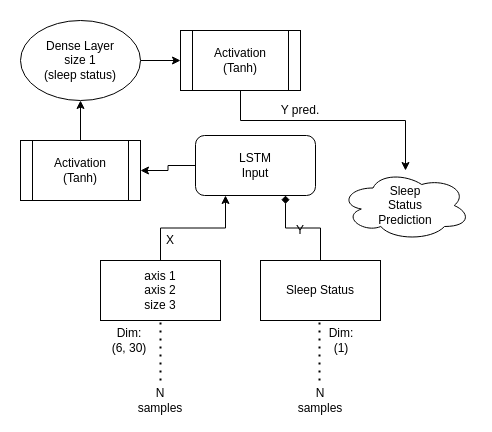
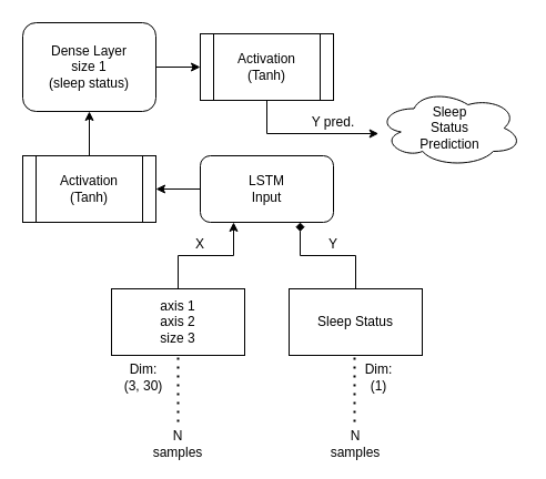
- <mxCell id="17" value="Dense Layer&lt;br&gt;size 1&lt;br&gt;(sleep status)" style="ellipse;whiteSpace=wrap;html=1;" vertex="1" parent="1"><mxGeometry x="20" y="20" width="120" height="80" as="geometry" /></mxCell>
+ <mxCell id="17" value="Dense Layer&lt;br&gt;size 1&lt;br&gt;(sleep status)" style="whiteSpace=wrap;html=1;rounded=1;" vertex="1" parent="1"><mxGeometry x="20" y="20" width="120" height="80" as="geometry" /></mxCell>
- <mxCell id="3" value="LSTM&lt;br&gt;Input" style="rounded=1;whiteSpace=wrap;html=1;" vertex="1" parent="1"><mxGeometry x="195" y="135" width="120" height="60" as="geometry" /></mxCell>
+ <mxCell id="3" value="LSTM&lt;br&gt;Input" style="rounded=1;whiteSpace=wrap;html=1;" vertex="1" parent="1"><mxGeometry x="180" y="140" width="120" height="60" as="geometry" /></mxCell>
- <mxCell id="20" value="Sleep&lt;br&gt;Status&lt;br&gt;Prediction" style="ellipse;shape=cloud;whiteSpace=wrap;html=1;fontFamily=Helvetica;fontSize=12;fontColor=#000000;align=center;strokeColor=#000000;fillColor=#ffffff;" vertex="1" parent="1"><mxGeometry x="340" y="170" width="130" height="70" as="geometry" /></mxCell>
+ <mxCell id="20" value="Sleep&lt;br&gt;Status&lt;br&gt;Prediction" style="ellipse;shape=cloud;whiteSpace=wrap;html=1;fontFamily=Helvetica;fontSize=12;fontColor=#000000;align=center;strokeColor=#000000;fillColor=#ffffff;" vertex="1" parent="1"><mxGeometry x="340" y="80" width="130" height="70" as="geometry" /></mxCell>
- <mxCell id="9" value="Y" style="text;html=1;strokeColor=none;fillColor=none;align=center;verticalAlign=middle;whiteSpace=wrap;rounded=0;" vertex="1" parent="1"><mxGeometry x="280" y="220" width="40" height="20" as="geometry" /></mxCell>
+ <mxCell id="9" value="Y" style="text;html=1;strokeColor=none;fillColor=none;align=center;verticalAlign=middle;whiteSpace=wrap;rounded=0;" vertex="1" parent="1"><mxGeometry x="280" y="210" width="40" height="20" as="geometry" /></mxCell>
- <mxCell id="8" value="X" style="text;html=1;strokeColor=none;fillColor=none;align=center;verticalAlign=middle;whiteSpace=wrap;rounded=0;" vertex="1" parent="1"><mxGeometry x="150" y="230" width="40" height="20" as="geometry" /></mxCell>
+ <mxCell id="8" value="X" style="text;html=1;strokeColor=none;fillColor=none;align=center;verticalAlign=middle;whiteSpace=wrap;rounded=0;" vertex="1" parent="1"><mxGeometry x="160" y="210" width="40" height="20" as="geometry" /></mxCell>
- <mxCell id="21" value="Dim:&lt;br&gt;(6, 30)" style="text;html=1;strokeColor=none;fillColor=none;align=center;verticalAlign=middle;whiteSpace=wrap;rounded=0;" vertex="1" parent="1"><mxGeometry x="109" y="330" width="40" height="20" as="geometry" /></mxCell>
+ <mxCell id="21" value="Dim:&lt;br&gt;(3, 30)" style="text;html=1;strokeColor=none;fillColor=none;align=center;verticalAlign=middle;whiteSpace=wrap;rounded=0;" vertex="1" parent="1"><mxGeometry x="109" y="330" width="40" height="20" as="geometry" /></mxCell>
